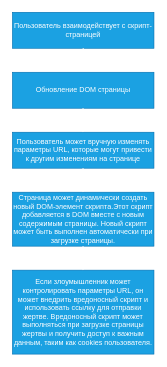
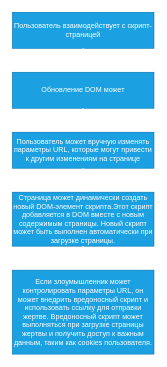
- <mxCell id="4" value="Обновление DOM страницы" style="rounded=0;whiteSpace=wrap;fillColor=#1ba1e2;fontColor=#ffffff;strokeColor=#006EAF;" vertex="1" parent="1"><mxGeometry x="20" y="120" width="236" height="60" as="geometry" /></mxCell>
+ <mxCell id="4" value="Обновление DOM может" style="rounded=0;whiteSpace=wrap;fillColor=#1ba1e2;fontColor=#ffffff;strokeColor=#006EAF;" vertex="1" parent="1"><mxGeometry x="20" y="120" width="236" height="60" as="geometry" /></mxCell>
